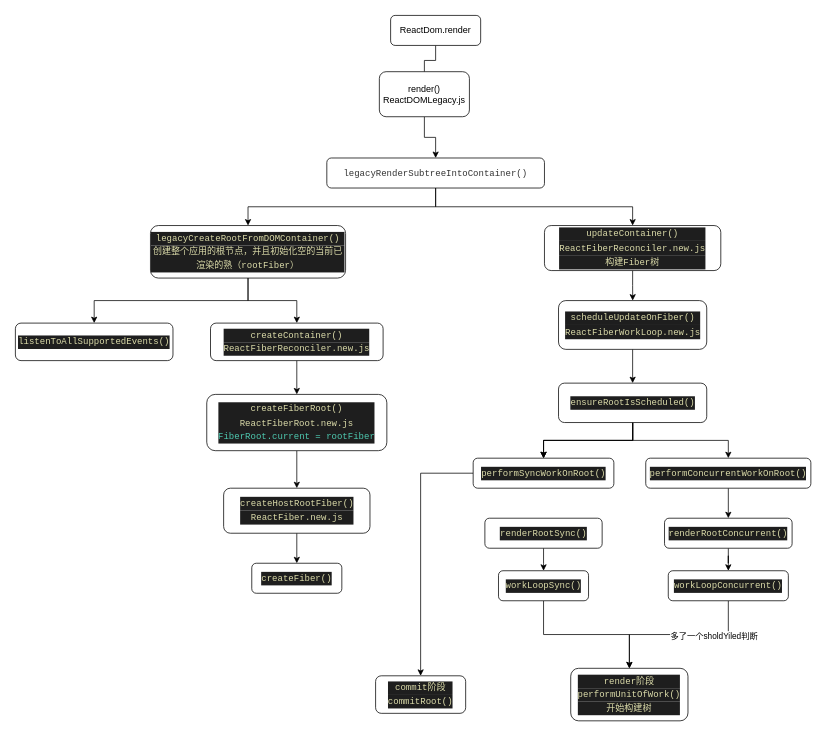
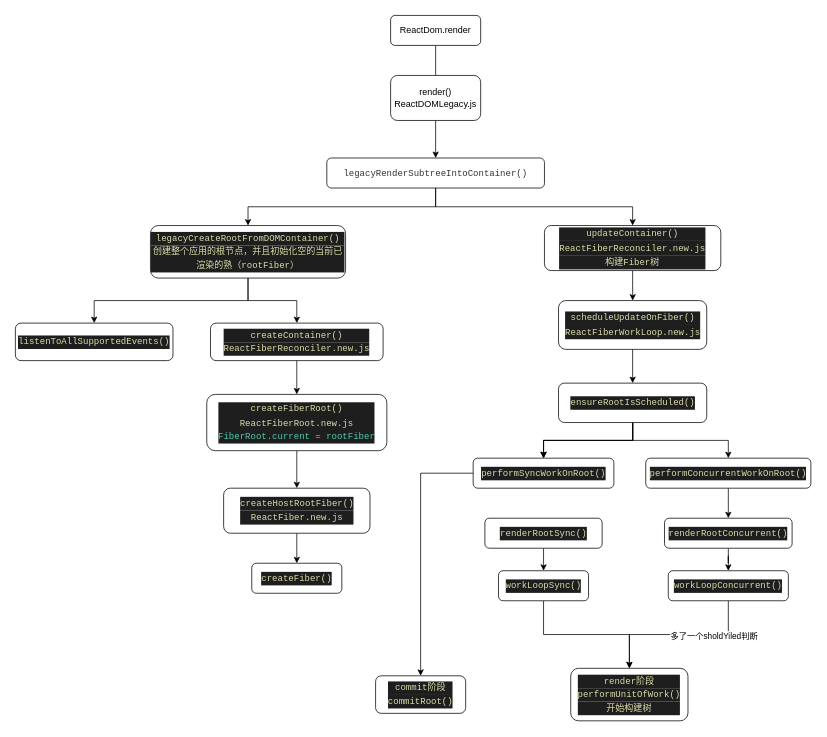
- <mxCell id="5" value="render()&lt;br&gt;ReactDOMLegacy.js" style="rounded=1;whiteSpace=wrap;html=1;strokeColor=#000000;fillColor=#ffffff;" parent="1" vertex="1"><mxGeometry x="505" y="95" width="120" height="60" as="geometry" /></mxCell>
+ <mxCell id="5" value="render()&lt;br&gt;ReactDOMLegacy.js" style="rounded=1;whiteSpace=wrap;html=1;strokeColor=#000000;fillColor=#ffffff;" parent="1" vertex="1"><mxGeometry x="520" y="100" width="120" height="60" as="geometry" /></mxCell>
